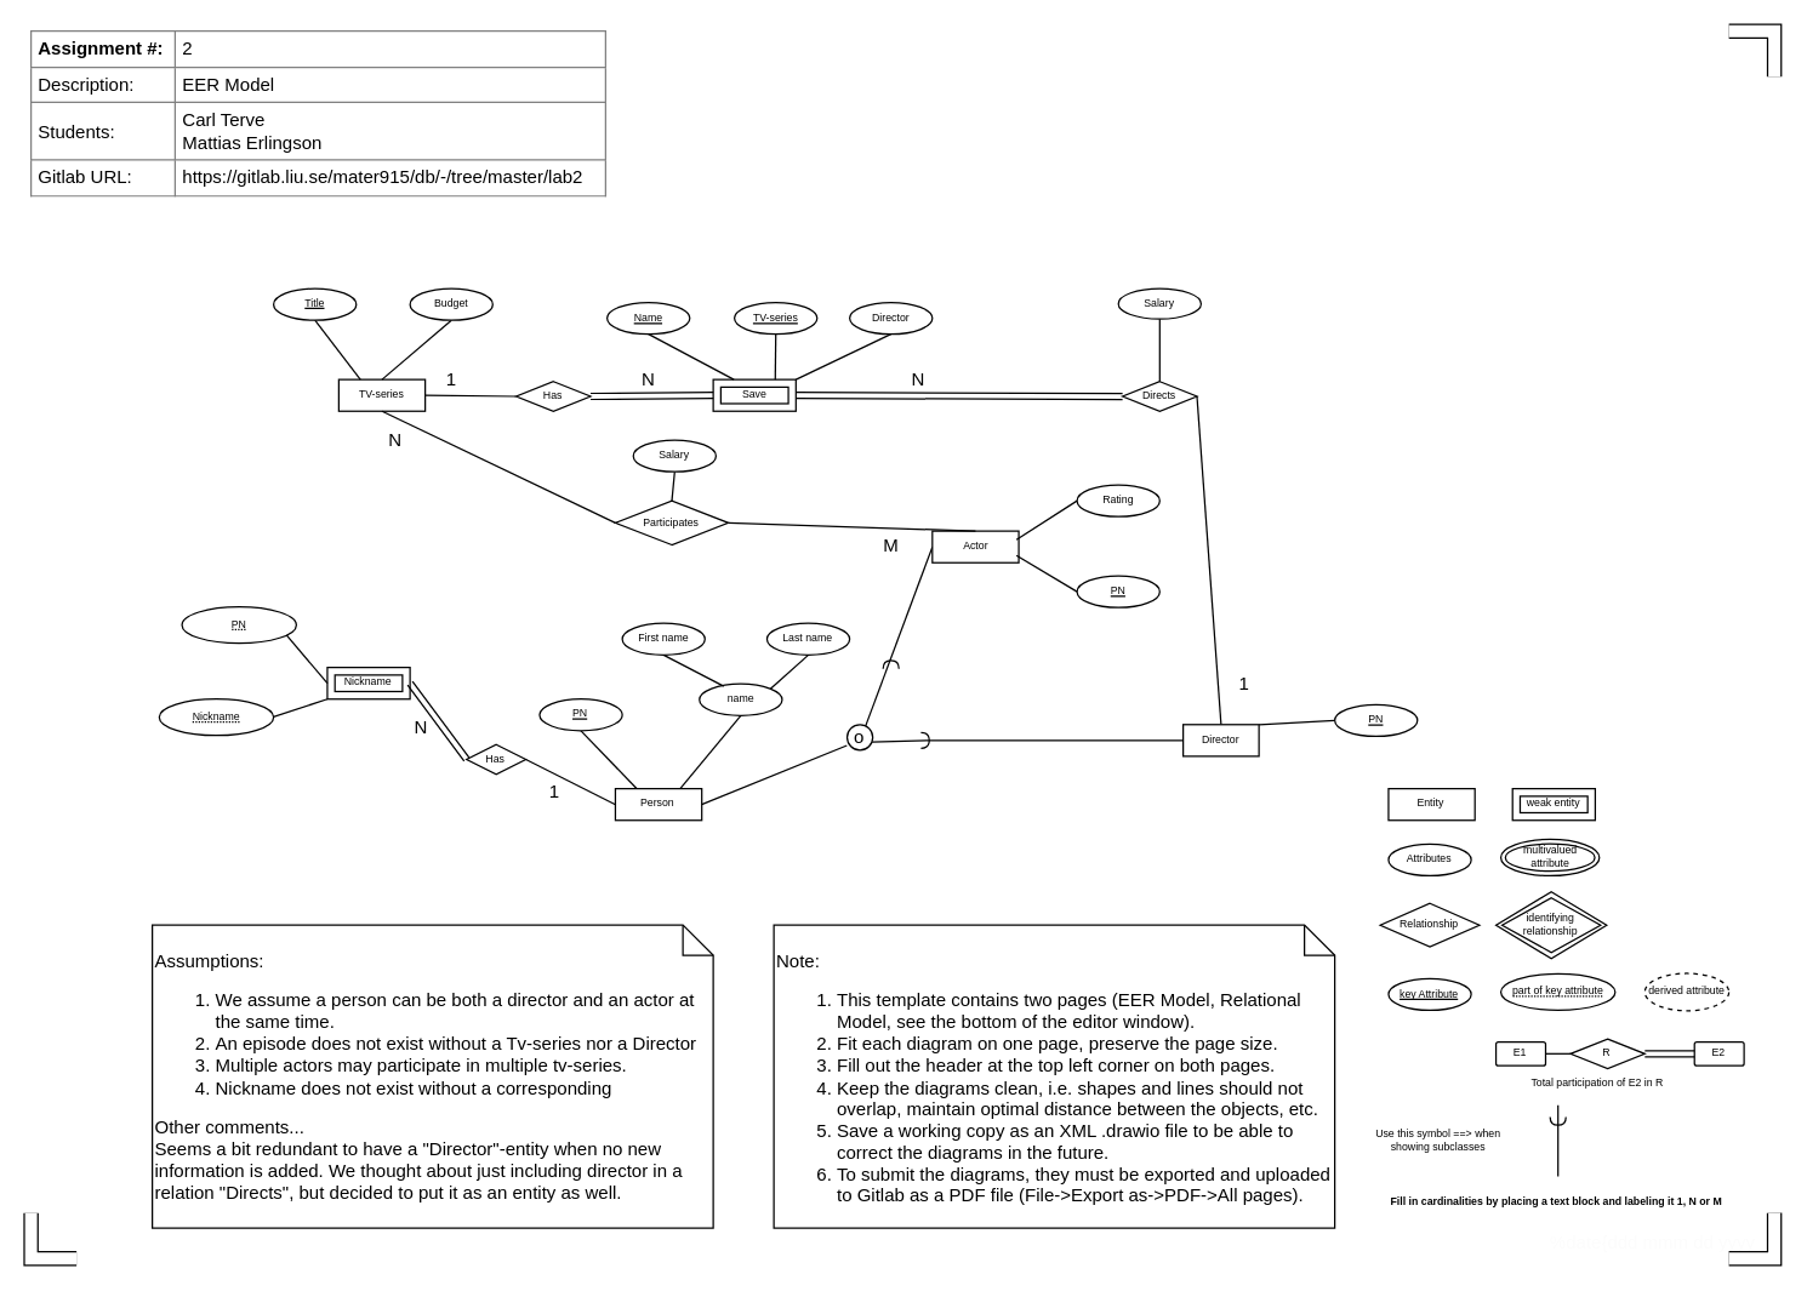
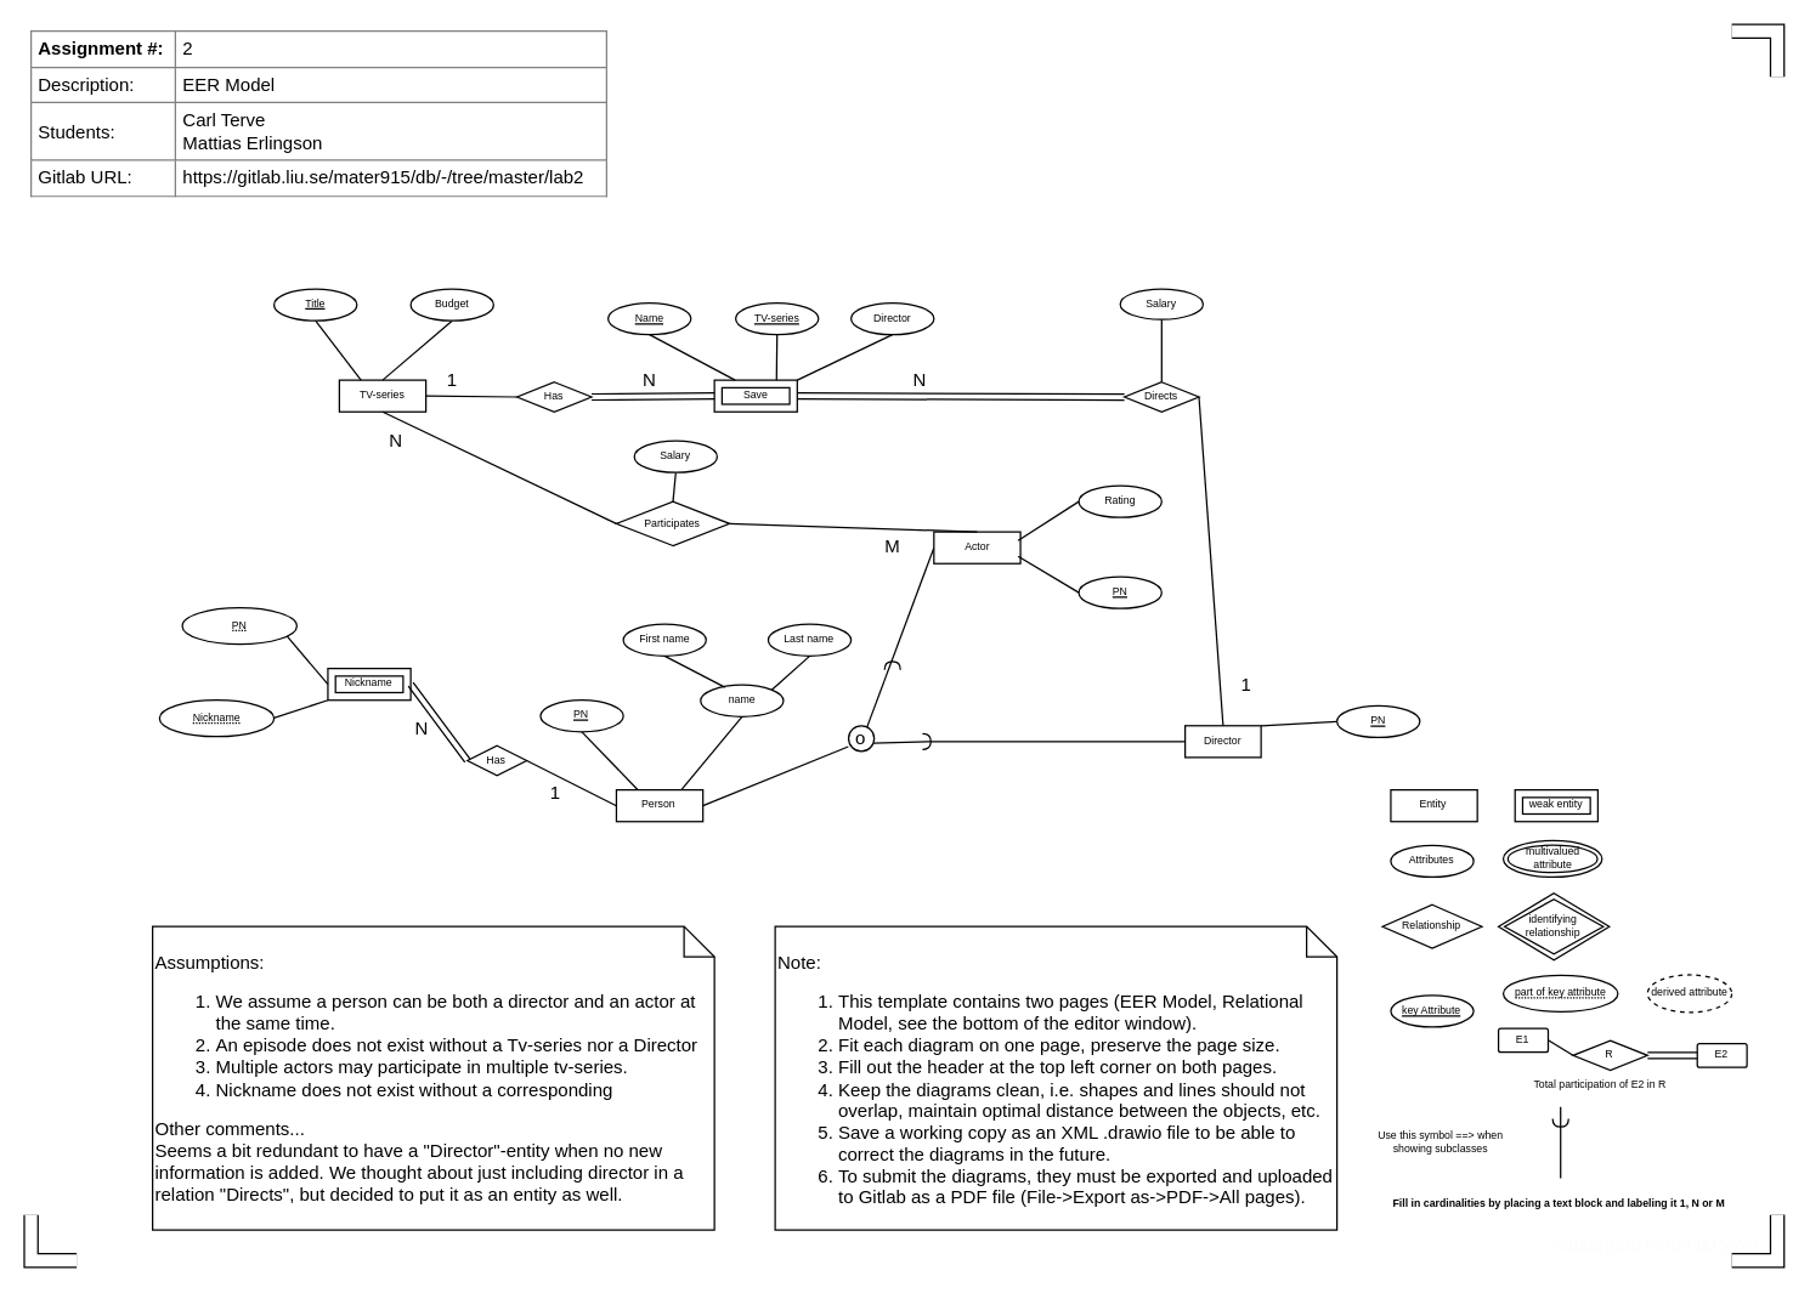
- <mxCell id="17" value="key Attribute" style="ellipse;whiteSpace=wrap;html=1;align=center;fontStyle=4;shadow=0;gradientColor=none;fontSize=7;" parent="9" vertex="1"><mxGeometry x="35.455" y="125.338" width="54.545" height="20.89" as="geometry" /></mxCell>
+ <mxCell id="17" value="key Attribute" style="ellipse;whiteSpace=wrap;html=1;align=center;fontStyle=4;shadow=0;gradientColor=none;fontSize=7;" parent="9" vertex="1"><mxGeometry x="35.455" y="135.338" width="54.545" height="20.89" as="geometry" /></mxCell>
- <mxCell id="22" value="E1" style="rounded=1;arcSize=10;whiteSpace=wrap;html=1;align=center;shadow=0;gradientColor=none;fontSize=7;" parent="9" vertex="1"><mxGeometry x="106.364" y="167.117" width="32.727" height="15.667" as="geometry" /></mxCell>
+ <mxCell id="22" value="E1" style="rounded=1;arcSize=10;whiteSpace=wrap;html=1;align=center;shadow=0;gradientColor=none;fontSize=7;" parent="9" vertex="1"><mxGeometry x="106.364" y="157.117" width="32.727" height="15.667" as="geometry" /></mxCell>
